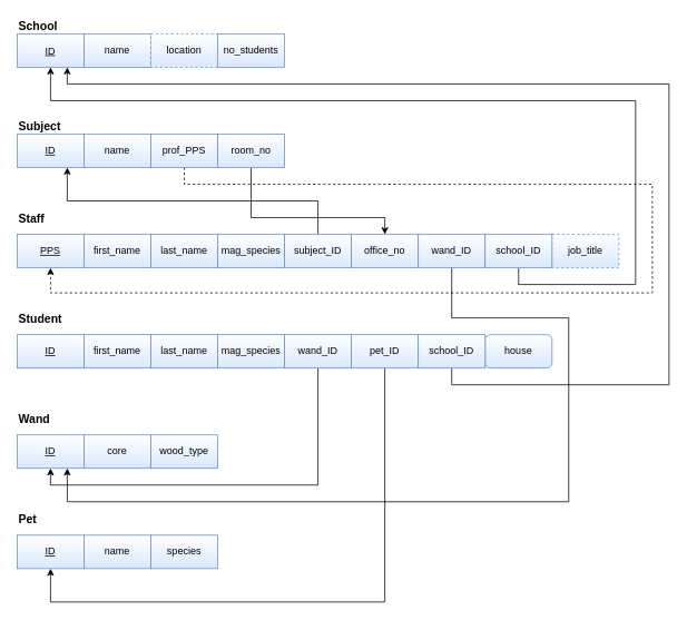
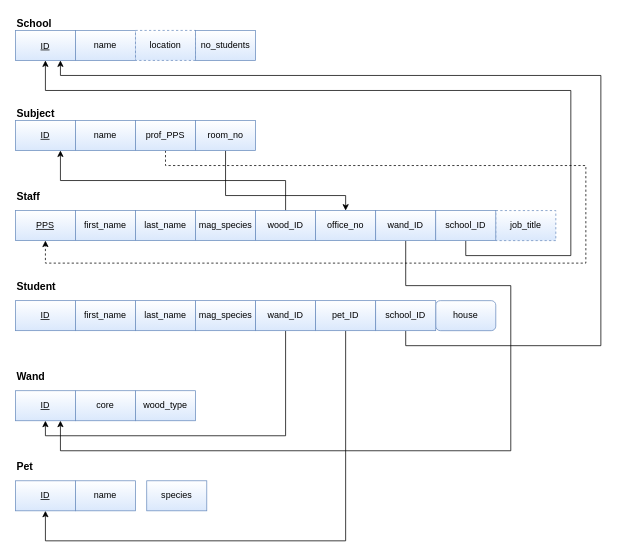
- <mxCell id="20" value="subject_ID" style="rounded=0;whiteSpace=wrap;html=1;fillColor=#dae8fc;strokeColor=#6c8ebf;gradientColor=#ffffff;gradientDirection=north;" parent="1" vertex="1"><mxGeometry x="340" y="280" width="80" height="40" as="geometry" /></mxCell>
+ <mxCell id="20" value="wood_ID" style="rounded=0;whiteSpace=wrap;html=1;fillColor=#dae8fc;strokeColor=#6c8ebf;gradientColor=#ffffff;gradientDirection=north;" parent="1" vertex="1"><mxGeometry x="340" y="280" width="80" height="40" as="geometry" /></mxCell>
- <mxCell id="40" value="species" style="rounded=0;whiteSpace=wrap;html=1;fillColor=#dae8fc;strokeColor=#6c8ebf;gradientColor=#ffffff;gradientDirection=north;" parent="1" vertex="1"><mxGeometry x="180" y="640" width="80" height="40" as="geometry" /></mxCell>
+ <mxCell id="40" value="species" style="rounded=0;whiteSpace=wrap;html=1;fillColor=#dae8fc;strokeColor=#6c8ebf;gradientColor=#ffffff;gradientDirection=north;" parent="1" vertex="1"><mxGeometry x="195" y="640" width="80" height="40" as="geometry" /></mxCell>
